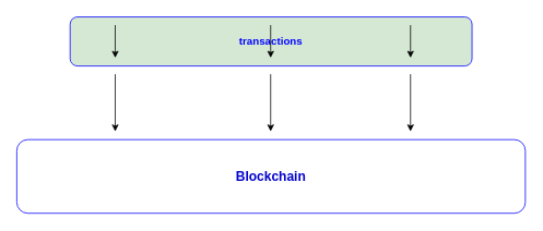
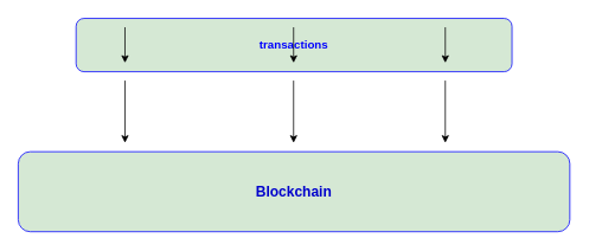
- <mxCell id="2" value="Blockchain" style="rounded=1;whiteSpace=wrap;html=1;strokeColor=#0000FF;fontSize=16;fontStyle=1;fontColor=#0000CC;" vertex="1" parent="1"><mxGeometry x="20" y="170" width="620" height="90" as="geometry" /></mxCell>
+ <mxCell id="2" value="Blockchain" style="rounded=1;whiteSpace=wrap;html=1;strokeColor=#0000FF;fontSize=16;fontStyle=1;fontColor=#0000CC;fillColor=#d5e8d4;" vertex="1" parent="1"><mxGeometry x="20" y="170" width="620" height="90" as="geometry" /></mxCell>
